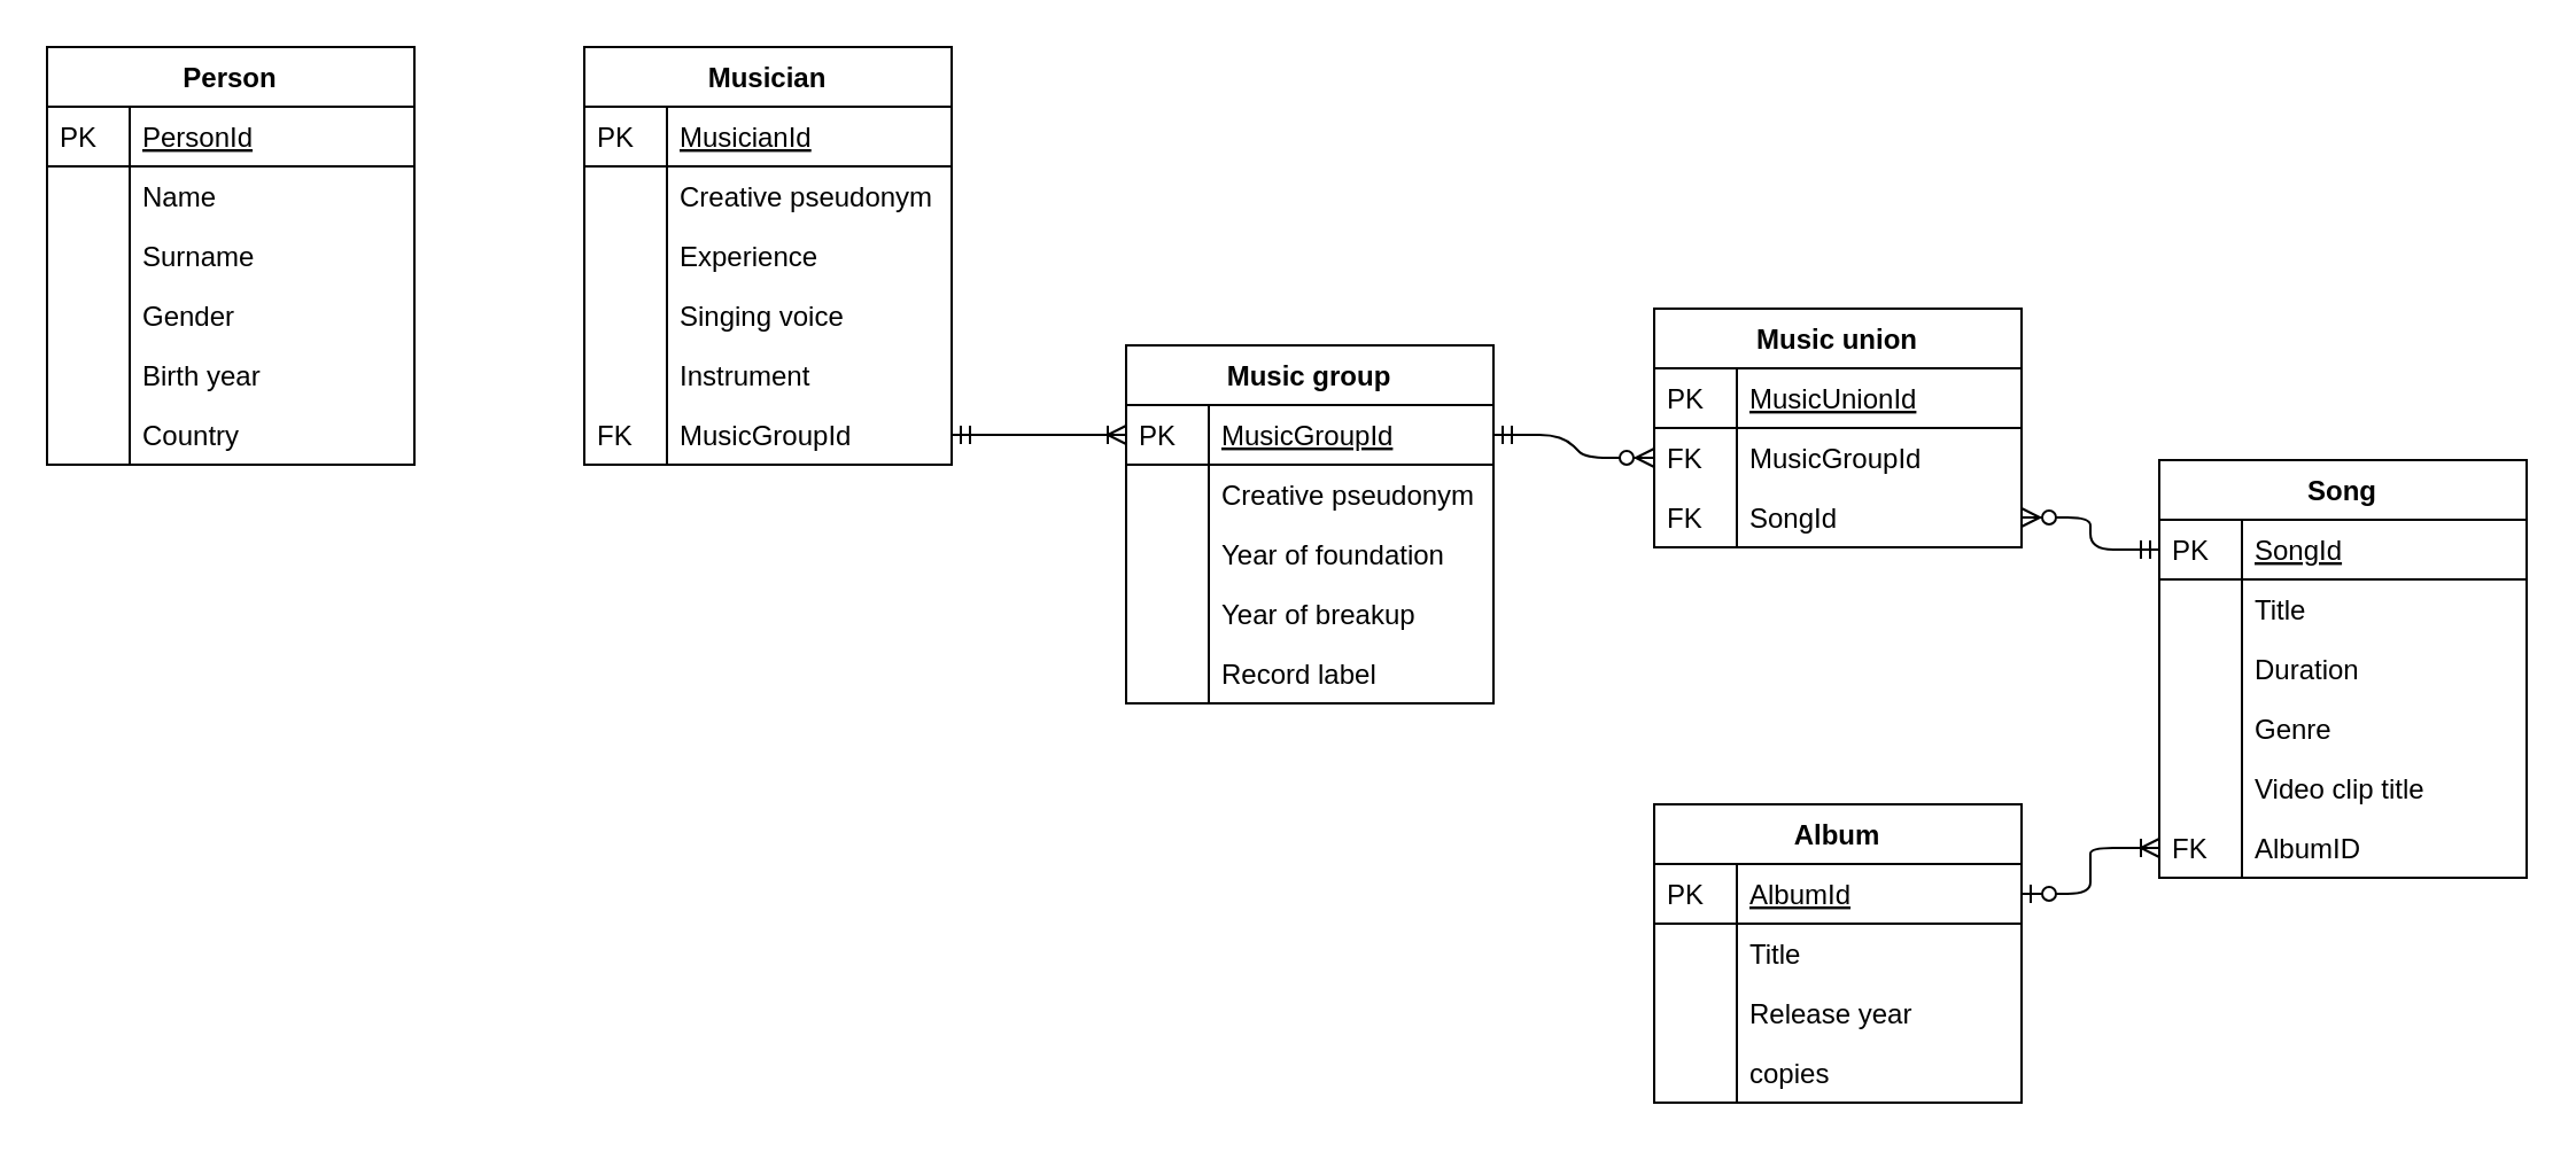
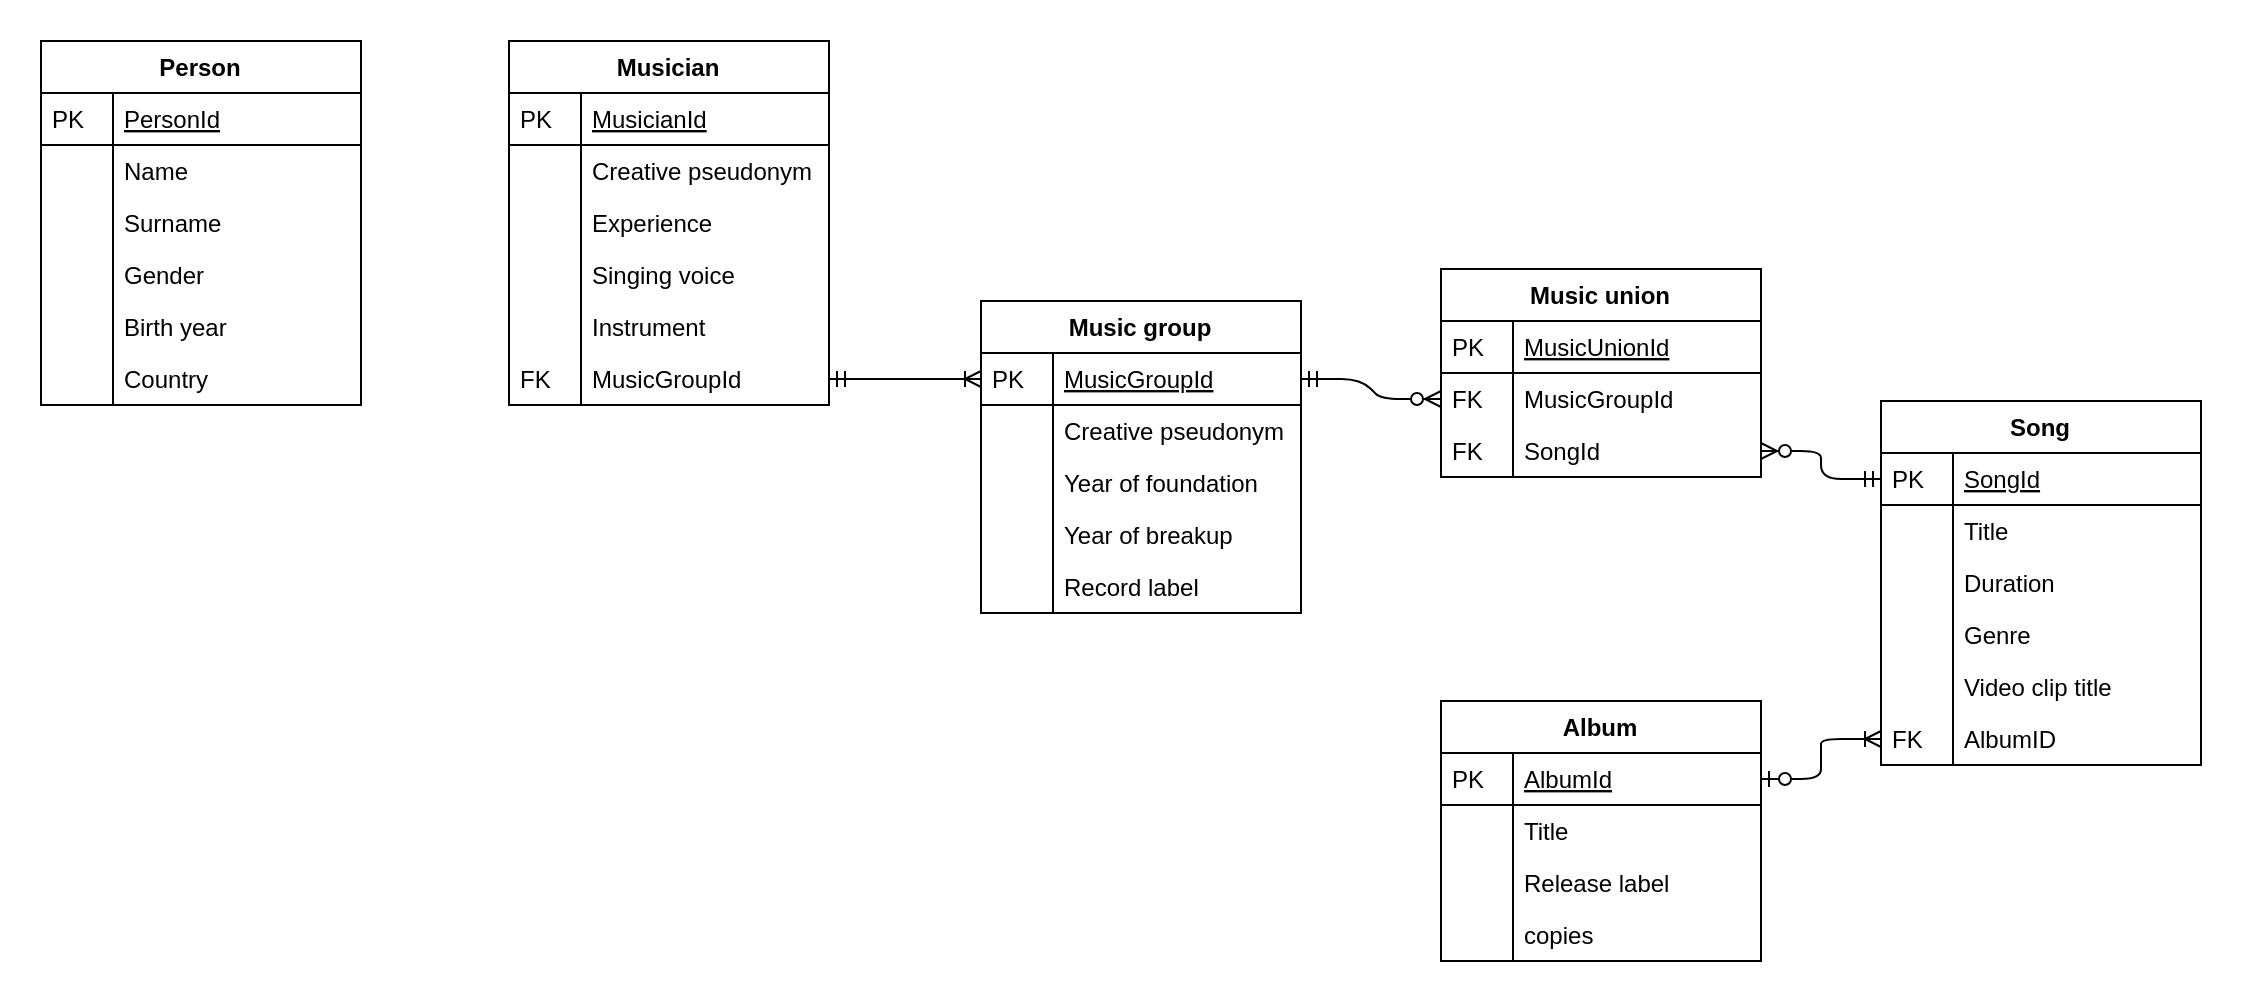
- <mxCell id="53" value="Release year" style="shape=partialRectangle;top=0;left=0;right=0;bottom=0;align=left;verticalAlign=top;fillColor=none;spacingLeft=40;spacingRight=4;overflow=hidden;rotatable=0;points=[[0,0.5],[1,0.5]];portConstraint=eastwest;dropTarget=0;rounded=0;shadow=0;strokeWidth=1;" parent="48" vertex="1"><mxGeometry y="78" width="160" height="26" as="geometry" /></mxCell>
+ <mxCell id="53" value="Release label" style="shape=partialRectangle;top=0;left=0;right=0;bottom=0;align=left;verticalAlign=top;fillColor=none;spacingLeft=40;spacingRight=4;overflow=hidden;rotatable=0;points=[[0,0.5],[1,0.5]];portConstraint=eastwest;dropTarget=0;rounded=0;shadow=0;strokeWidth=1;" parent="48" vertex="1"><mxGeometry y="78" width="160" height="26" as="geometry" /></mxCell>
